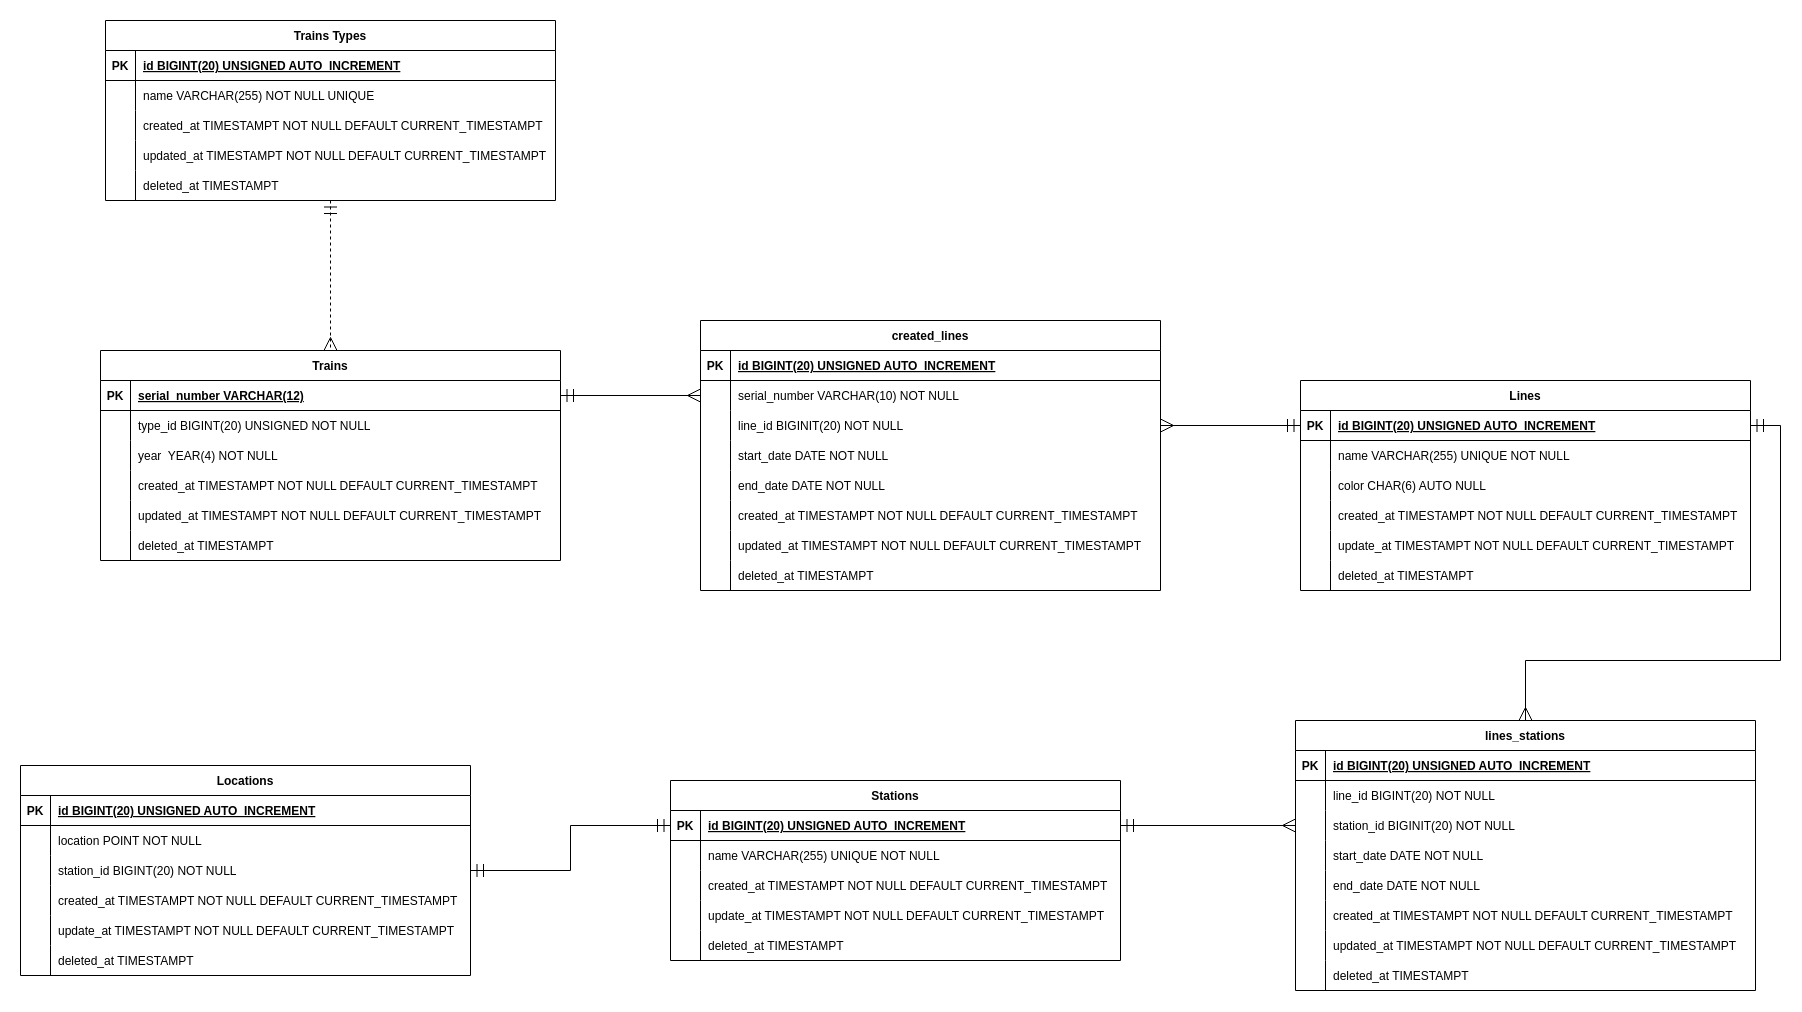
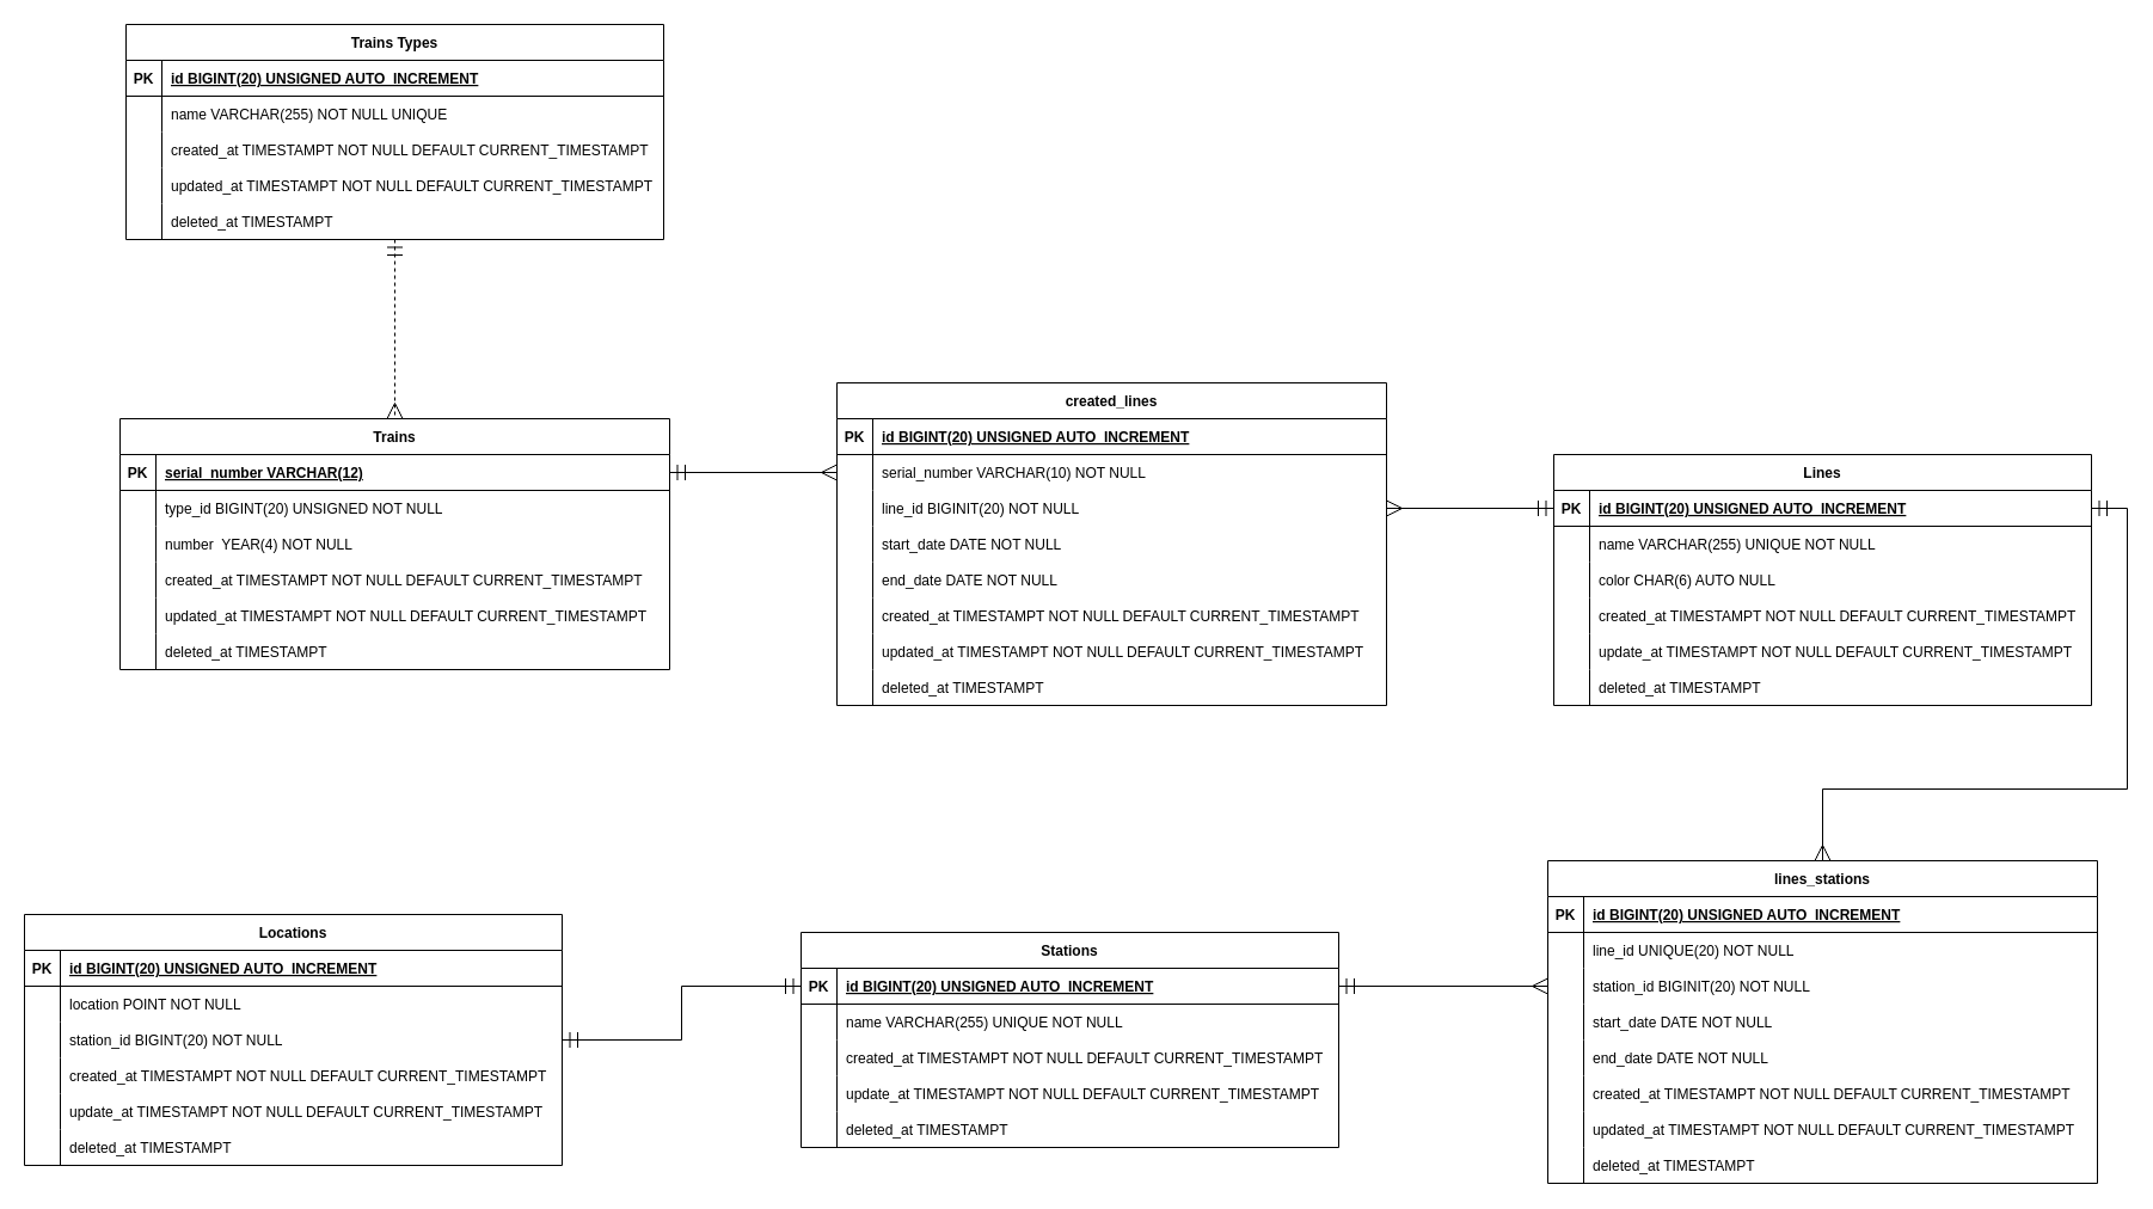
- <mxCell id="31" value="year  YEAR(4) NOT NULL" style="shape=partialRectangle;connectable=0;fillColor=none;top=0;left=0;bottom=0;right=0;align=left;spacingLeft=6;overflow=hidden;" parent="29" vertex="1"><mxGeometry x="30" width="430" height="30" as="geometry"><mxRectangle width="430" height="30" as="alternateBounds" /></mxGeometry></mxCell>
+ <mxCell id="31" value="number  YEAR(4) NOT NULL" style="shape=partialRectangle;connectable=0;fillColor=none;top=0;left=0;bottom=0;right=0;align=left;spacingLeft=6;overflow=hidden;" parent="29" vertex="1"><mxGeometry x="30" width="430" height="30" as="geometry"><mxRectangle width="430" height="30" as="alternateBounds" /></mxGeometry></mxCell>
- <mxCell id="108" value="line_id BIGINT(20) NOT NULL" style="shape=partialRectangle;connectable=0;fillColor=none;top=0;left=0;bottom=0;right=0;align=left;spacingLeft=6;overflow=hidden;" vertex="1" parent="106"><mxGeometry x="30" width="430" height="30" as="geometry"><mxRectangle width="430" height="30" as="alternateBounds" /></mxGeometry></mxCell>
+ <mxCell id="108" value="line_id UNIQUE(20) NOT NULL" style="shape=partialRectangle;connectable=0;fillColor=none;top=0;left=0;bottom=0;right=0;align=left;spacingLeft=6;overflow=hidden;" vertex="1" parent="106"><mxGeometry x="30" width="430" height="30" as="geometry"><mxRectangle width="430" height="30" as="alternateBounds" /></mxGeometry></mxCell>
